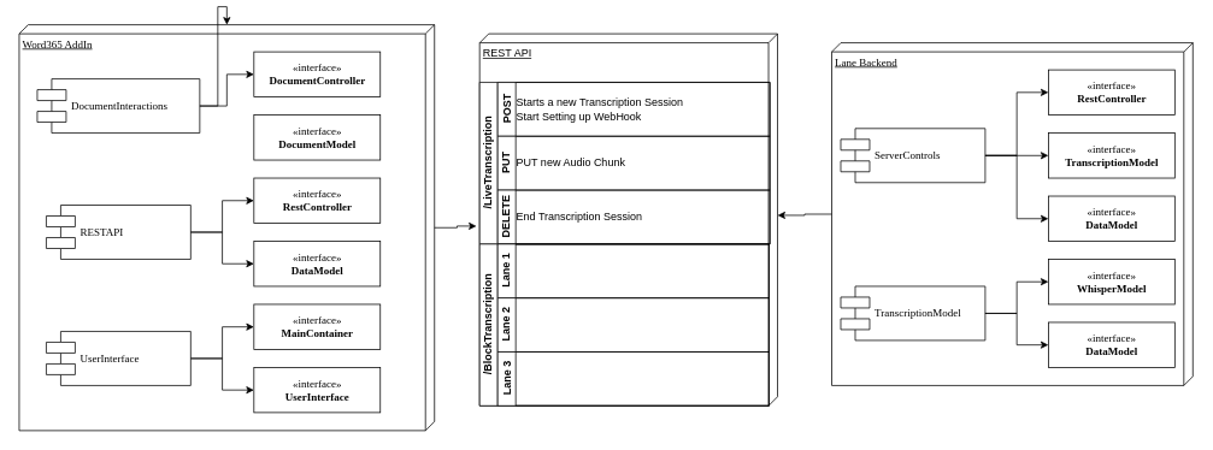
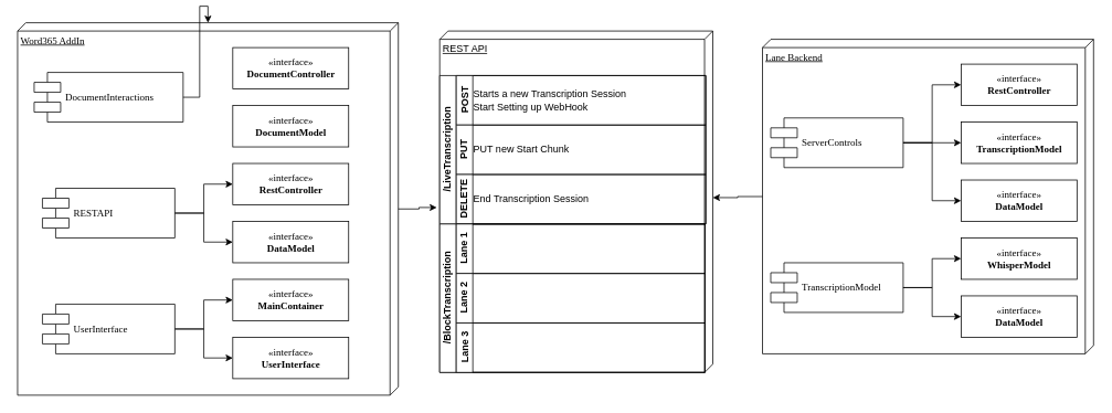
- <mxCell id="5" value="" style="edgeStyle=orthogonalEdgeStyle;rounded=0;orthogonalLoop=1;jettySize=auto;html=1;" parent="4" source="7" target="6" edge="1"><mxGeometry relative="1" as="geometry"><mxPoint x="570" y="35" as="sourcePoint" /></mxGeometry></mxCell>
- <mxCell id="46" value="PUT new Audio Chunk" style="text;html=1;align=left;verticalAlign=middle;whiteSpace=wrap;rounded=0;" parent="45" vertex="1"><mxGeometry x="18.911" width="283.668" height="59.783" as="geometry" /></mxCell>
+ <mxCell id="46" value="PUT new Start Chunk" style="text;html=1;align=left;verticalAlign=middle;whiteSpace=wrap;rounded=0;" parent="45" vertex="1"><mxGeometry x="18.911" width="283.668" height="59.783" as="geometry" /></mxCell>
